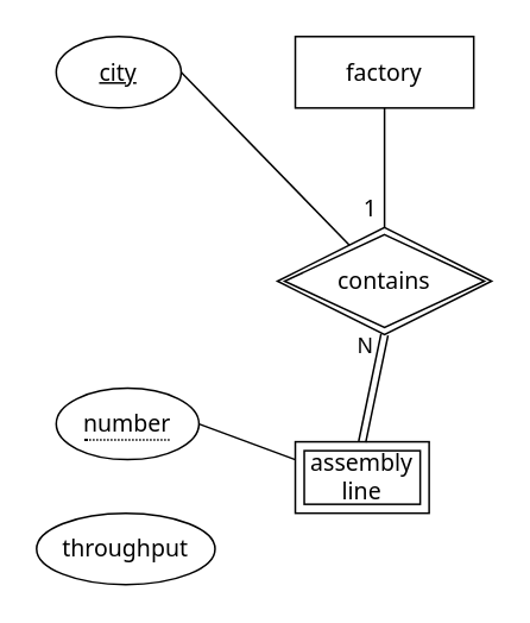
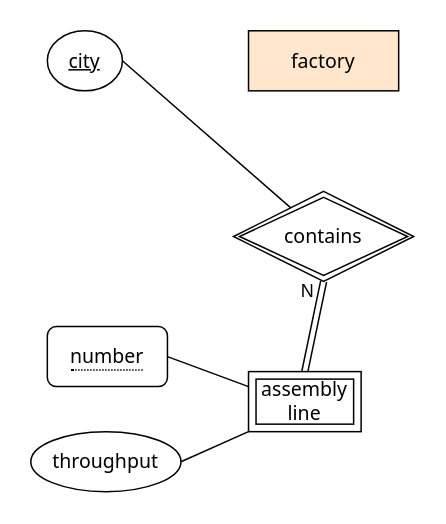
- <mxCell id="3" value="city" style="ellipse;whiteSpace=wrap;html=1;align=center;fontStyle=4;fontSize=13;fontFamily=Noto Sans;fontSource=https%3A%2F%2Ffonts.googleapis.com%2Fcss%3Ffamily%3DNoto%2BSans;" vertex="1" parent="1"><mxGeometry x="31" y="20" width="70" height="40" as="geometry" /></mxCell>
+ <mxCell id="3" value="city" style="ellipse;whiteSpace=wrap;html=1;align=center;fontStyle=4;fontSize=13;fontFamily=Noto Sans;fontSource=https%3A%2F%2Ffonts.googleapis.com%2Fcss%3Ffamily%3DNoto%2BSans;" vertex="1" parent="1"><mxGeometry x="31" y="20" width="50" height="40" as="geometry" /></mxCell>
- <mxCell id="2" value="factory" style="whiteSpace=wrap;html=1;align=center;fontSize=13;fontFamily=Noto Sans;fontSource=https%3A%2F%2Ffonts.googleapis.com%2Fcss%3Ffamily%3DNoto%2BSans;" vertex="1" parent="1"><mxGeometry x="165" y="20" width="100" height="40" as="geometry" /></mxCell>
+ <mxCell id="2" value="factory" style="whiteSpace=wrap;html=1;align=center;fontSize=13;fontFamily=Noto Sans;fontSource=https%3A%2F%2Ffonts.googleapis.com%2Fcss%3Ffamily%3DNoto%2BSans;fillColor=#ffe6cc;" vertex="1" parent="1"><mxGeometry x="165" y="20" width="100" height="40" as="geometry" /></mxCell>
- <mxCell id="6" value="" style="endArrow=none;html=1;rounded=0;exitX=0.5;exitY=1;exitDx=0;exitDy=0;entryX=0.5;entryY=0;entryDx=0;entryDy=0;fontSize=13;fontFamily=Noto Sans;fontSource=https%3A%2F%2Ffonts.googleapis.com%2Fcss%3Ffamily%3DNoto%2BSans;" edge="1" parent="1" source="2" target="4"><mxGeometry relative="1" as="geometry"><mxPoint x="225" y="30" as="sourcePoint" /><mxPoint x="225" y="-48" as="targetPoint" /></mxGeometry></mxCell>
- <mxCell id="7" value="1" style="resizable=0;html=1;align=right;verticalAlign=bottom;rotation=0;fontSize=13;fontFamily=Noto Sans;fontSource=https%3A%2F%2Ffonts.googleapis.com%2Fcss%3Ffamily%3DNoto%2BSans;" connectable="0" vertex="1" parent="6"><mxGeometry x="1" relative="1" as="geometry"><mxPoint x="-4" y="-1" as="offset" /></mxGeometry></mxCell>
- <mxCell id="8" value="&lt;span style=&quot;border-bottom: 1px dotted; font-size: 13px;&quot;&gt;number&lt;/span&gt;" style="ellipse;whiteSpace=wrap;html=1;align=center;fontSize=13;fontFamily=Noto Sans;fontSource=https%3A%2F%2Ffonts.googleapis.com%2Fcss%3Ffamily%3DNoto%2BSans;" vertex="1" parent="1"><mxGeometry x="31" y="217" width="80" height="40" as="geometry" /></mxCell>
+ <mxCell id="8" value="&lt;span style=&quot;border-bottom: 1px dotted; font-size: 13px;&quot;&gt;number&lt;/span&gt;" style="whiteSpace=wrap;html=1;align=center;fontSize=13;fontFamily=Noto Sans;fontSource=https%3A%2F%2Ffonts.googleapis.com%2Fcss%3Ffamily%3DNoto%2BSans;rounded=1;" vertex="1" parent="1"><mxGeometry x="31" y="217" width="80" height="40" as="geometry" /></mxCell>
+ <mxCell id="10" value="" style="endArrow=none;html=1;rounded=0;entryX=0;entryY=1;entryDx=0;entryDy=0;exitX=1;exitY=0.5;exitDx=0;exitDy=0;fontSize=13;fontFamily=Noto Sans;fontSource=https%3A%2F%2Ffonts.googleapis.com%2Fcss%3Ffamily%3DNoto%2BSans;" edge="1" parent="1" source="9" target="5"><mxGeometry relative="1" as="geometry"><mxPoint x="155.001" y="345.733" as="sourcePoint" /><mxPoint x="223.69" y="327" as="targetPoint" /></mxGeometry></mxCell>
